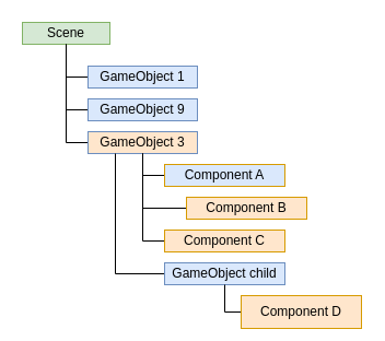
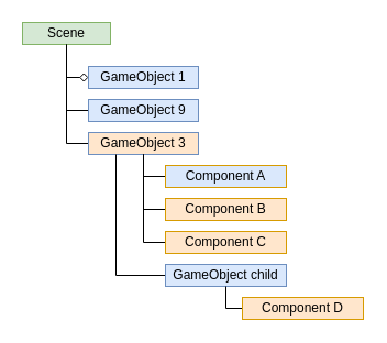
- <mxCell id="2" style="edgeStyle=orthogonalEdgeStyle;rounded=0;orthogonalLoop=1;jettySize=auto;html=1;exitX=0.5;exitY=1;exitDx=0;exitDy=0;entryX=0;entryY=0.5;entryDx=0;entryDy=0;endArrow=none;endFill=0;" edge="1" parent="1" source="3" target="4"><mxGeometry relative="1" as="geometry"><Array as="points"><mxPoint x="60" y="70" /></Array></mxGeometry></mxCell>
+ <mxCell id="2" style="edgeStyle=orthogonalEdgeStyle;rounded=0;orthogonalLoop=1;jettySize=auto;html=1;exitX=0.5;exitY=1;exitDx=0;exitDy=0;entryX=0;entryY=0.5;entryDx=0;entryDy=0;endArrow=diamond;endFill=0;" edge="1" parent="1" source="3" target="4"><mxGeometry relative="1" as="geometry"><Array as="points"><mxPoint x="60" y="70" /></Array></mxGeometry></mxCell>
- <mxCell id="14" value="Component B" style="rounded=0;whiteSpace=wrap;html=1;fillColor=#ffe6cc;strokeColor=#d79b00;" vertex="1" parent="1"><mxGeometry x="170" y="180" width="110" height="20" as="geometry" /></mxCell>
+ <mxCell id="14" value="Component B" style="rounded=0;whiteSpace=wrap;html=1;fillColor=#ffe6cc;strokeColor=#d79b00;" vertex="1" parent="1"><mxGeometry x="150" y="180" width="110" height="20" as="geometry" /></mxCell>
- <mxCell id="18" value="Component D" style="rounded=0;whiteSpace=wrap;html=1;fillColor=#ffe6cc;strokeColor=#d79b00;" vertex="1" parent="1"><mxGeometry x="220" y="270" width="110" height="30" as="geometry" /></mxCell>
+ <mxCell id="18" value="Component D" style="rounded=0;whiteSpace=wrap;html=1;fillColor=#ffe6cc;strokeColor=#d79b00;" vertex="1" parent="1"><mxGeometry x="220" y="270" width="110" height="20" as="geometry" /></mxCell>
